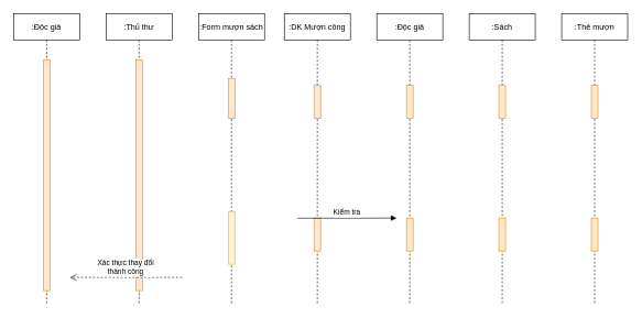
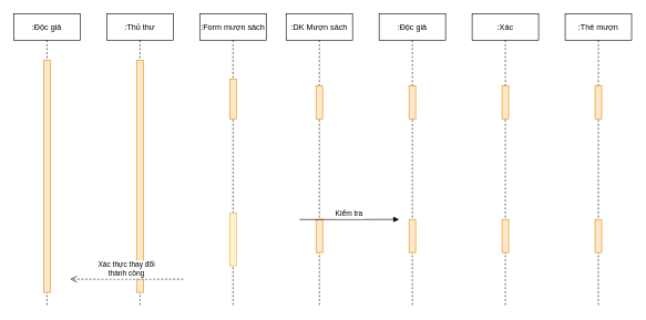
- <mxCell id="9" value=":DK Mượn công" style="shape=umlLifeline;perimeter=lifelinePerimeter;container=1;collapsible=0;recursiveResize=0;rounded=0;shadow=0;strokeWidth=1;" vertex="1" parent="1"><mxGeometry x="430" y="20" width="100" height="440" as="geometry" /></mxCell>
+ <mxCell id="9" value=":DK Mượn sách" style="shape=umlLifeline;perimeter=lifelinePerimeter;container=1;collapsible=0;recursiveResize=0;rounded=0;shadow=0;strokeWidth=1;" vertex="1" parent="1"><mxGeometry x="430" y="20" width="100" height="440" as="geometry" /></mxCell>
- <mxCell id="17" value=":Sách" style="shape=umlLifeline;perimeter=lifelinePerimeter;container=1;collapsible=0;recursiveResize=0;rounded=0;shadow=0;strokeWidth=1;" vertex="1" parent="1"><mxGeometry x="710" y="20" width="100" height="440" as="geometry" /></mxCell>
+ <mxCell id="17" value=":Xác" style="shape=umlLifeline;perimeter=lifelinePerimeter;container=1;collapsible=0;recursiveResize=0;rounded=0;shadow=0;strokeWidth=1;" vertex="1" parent="1"><mxGeometry x="710" y="20" width="100" height="440" as="geometry" /></mxCell>
